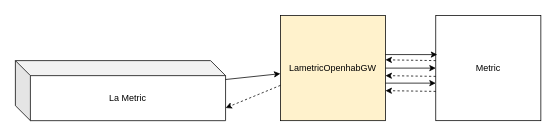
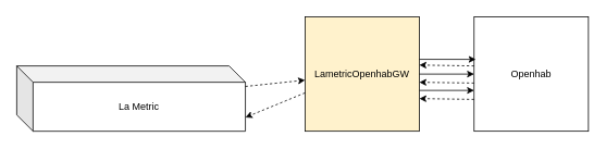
- <mxCell id="4" value="Metric" style="whiteSpace=wrap;html=1;aspect=fixed;" vertex="1" parent="1"><mxGeometry x="580" y="20" width="140" height="140" as="geometry" /></mxCell>
+ <mxCell id="4" value="Openhab" style="whiteSpace=wrap;html=1;aspect=fixed;" vertex="1" parent="1"><mxGeometry x="580" y="20" width="140" height="140" as="geometry" /></mxCell>
- <mxCell id="5" value="" style="endArrow=classic;html=1;" edge="1" parent="1" source="2" target="3"><mxGeometry width="50" height="50" relative="1" as="geometry"><mxPoint x="20" y="230" as="sourcePoint" /><mxPoint x="70" y="180" as="targetPoint" /></mxGeometry></mxCell>
+ <mxCell id="5" value="" style="endArrow=classic;html=1;dashed=1;" edge="1" parent="1" source="2" target="3"><mxGeometry width="50" height="50" relative="1" as="geometry"><mxPoint x="20" y="230" as="sourcePoint" /><mxPoint x="70" y="180" as="targetPoint" /></mxGeometry></mxCell>
